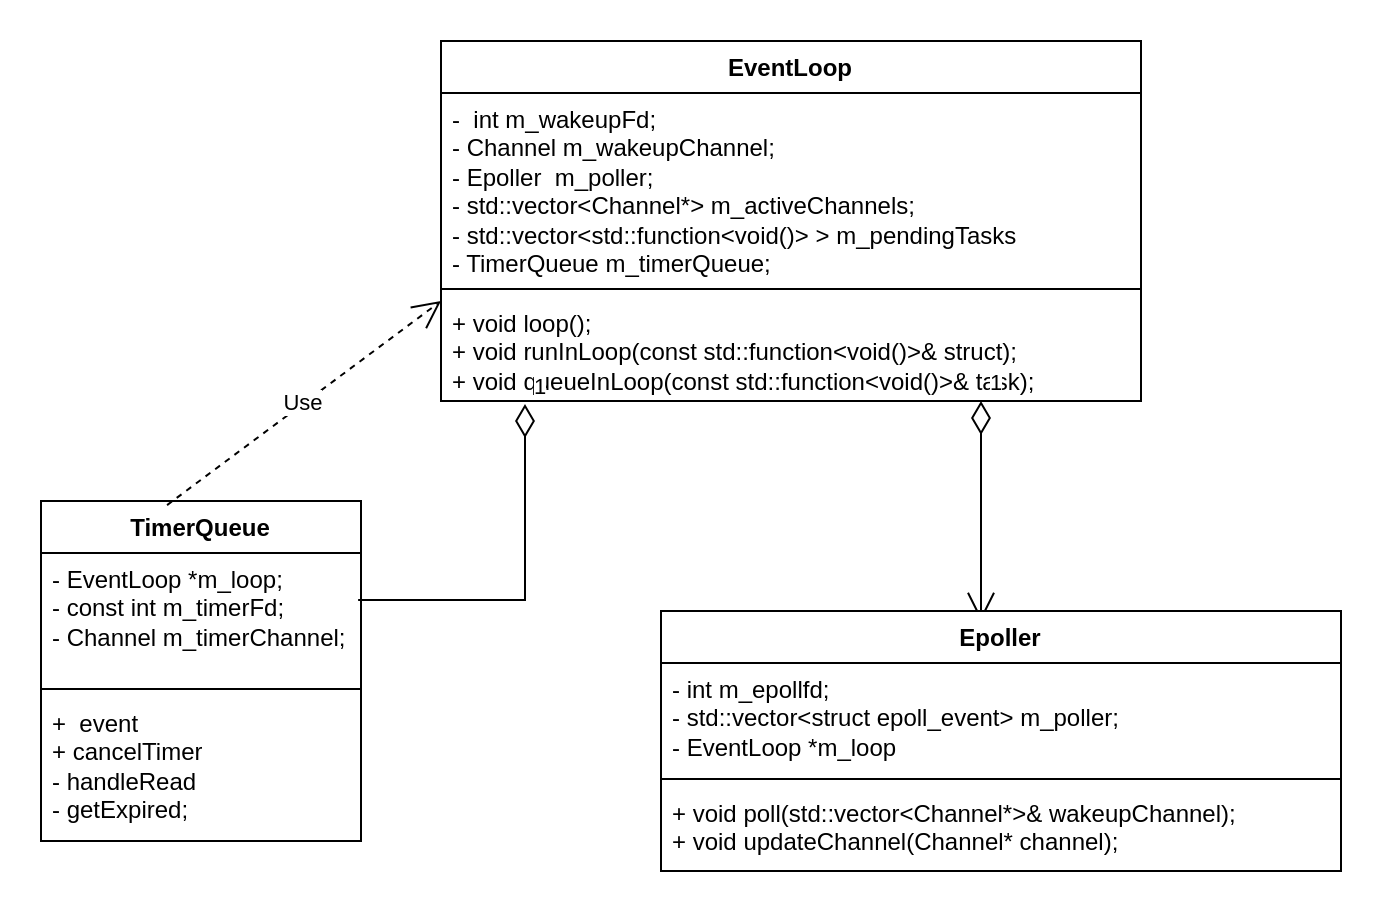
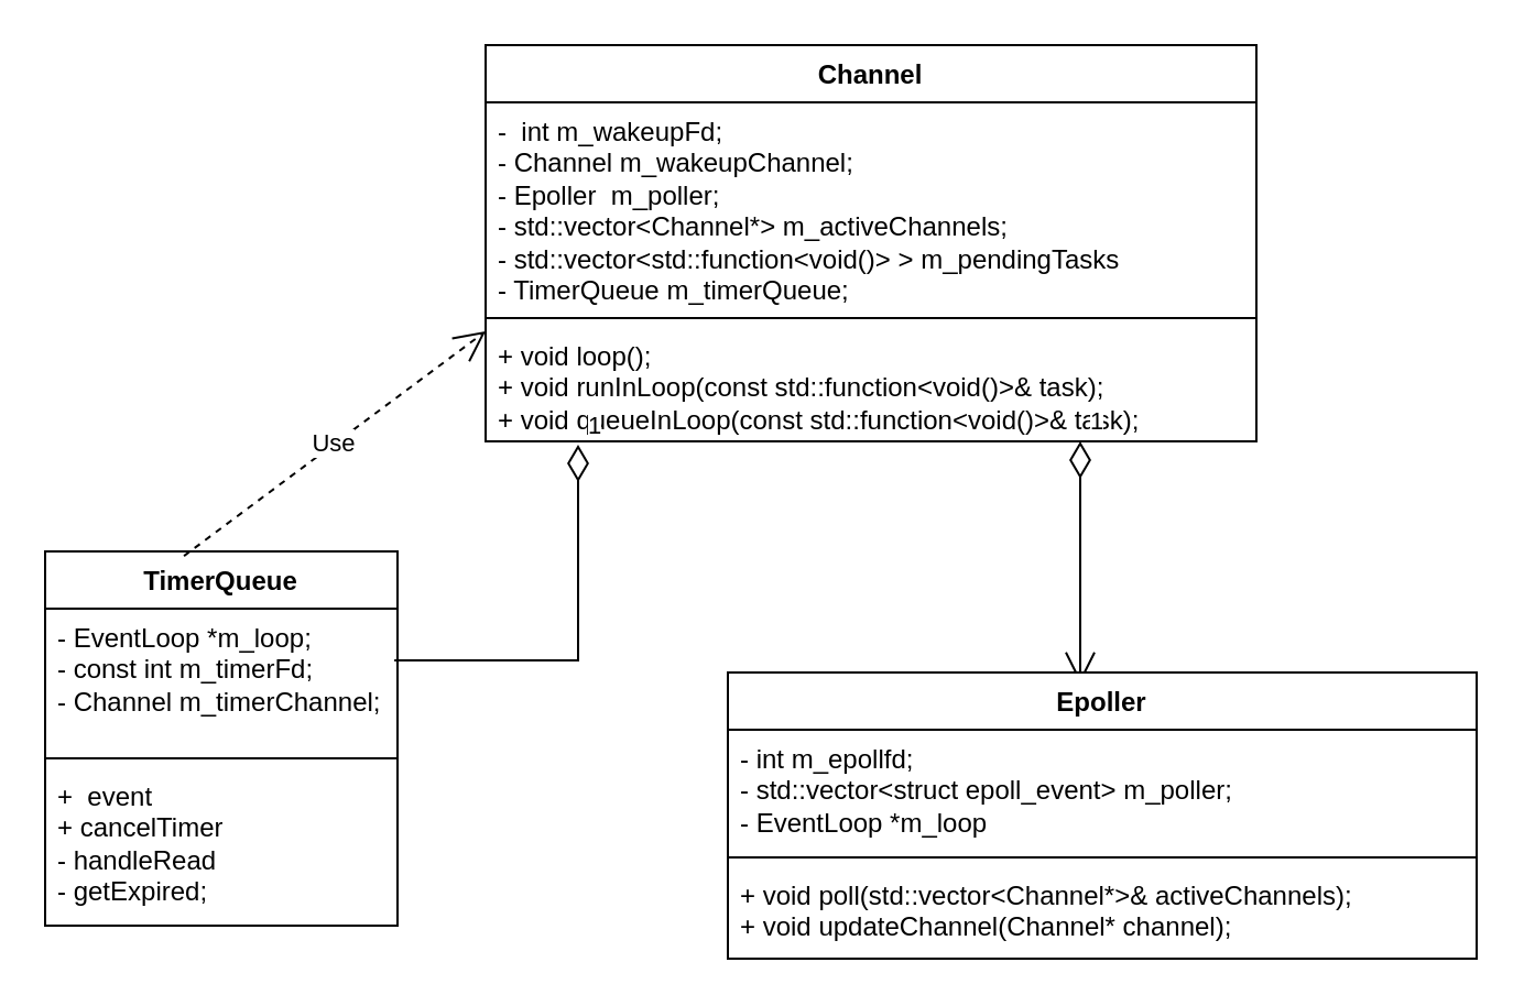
- <mxCell id="2" value="EventLoop" style="swimlane;fontStyle=1;align=center;verticalAlign=top;childLayout=stackLayout;horizontal=1;startSize=26;horizontalStack=0;resizeParent=1;resizeParentMax=0;resizeLast=0;collapsible=1;marginBottom=0;whiteSpace=wrap;html=1;" vertex="1" parent="1"><mxGeometry x="220" y="20" width="350" height="180" as="geometry" /></mxCell>
+ <mxCell id="2" value="Channel" style="swimlane;fontStyle=1;align=center;verticalAlign=top;childLayout=stackLayout;horizontal=1;startSize=26;horizontalStack=0;resizeParent=1;resizeParentMax=0;resizeLast=0;collapsible=1;marginBottom=0;whiteSpace=wrap;html=1;" vertex="1" parent="1"><mxGeometry x="220" y="20" width="350" height="180" as="geometry" /></mxCell>
- <mxCell id="5" value="+ void loop();&lt;br&gt;+ void runInLoop(const std::function&amp;lt;void()&amp;gt;&amp;amp; struct);&lt;br&gt;+ void queueInLoop(const std::function&amp;lt;void()&amp;gt;&amp;amp; task);" style="text;strokeColor=none;fillColor=none;align=left;verticalAlign=top;spacingLeft=4;spacingRight=4;overflow=hidden;rotatable=0;points=[[0,0.5],[1,0.5]];portConstraint=eastwest;whiteSpace=wrap;html=1;" vertex="1" parent="2"><mxGeometry y="128" width="350" height="52" as="geometry" /></mxCell>
+ <mxCell id="5" value="+ void loop();&lt;br&gt;+ void runInLoop(const std::function&amp;lt;void()&amp;gt;&amp;amp; task);&lt;br&gt;+ void queueInLoop(const std::function&amp;lt;void()&amp;gt;&amp;amp; task);" style="text;strokeColor=none;fillColor=none;align=left;verticalAlign=top;spacingLeft=4;spacingRight=4;overflow=hidden;rotatable=0;points=[[0,0.5],[1,0.5]];portConstraint=eastwest;whiteSpace=wrap;html=1;" vertex="1" parent="2"><mxGeometry y="128" width="350" height="52" as="geometry" /></mxCell>
- <mxCell id="10" value="+ void poll(std::vector&amp;lt;Channel*&amp;gt;&amp;amp; wakeupChannel);&lt;br&gt;+ void updateChannel(Channel* channel);" style="text;strokeColor=none;fillColor=none;align=left;verticalAlign=top;spacingLeft=4;spacingRight=4;overflow=hidden;rotatable=0;points=[[0,0.5],[1,0.5]];portConstraint=eastwest;whiteSpace=wrap;html=1;" vertex="1" parent="7"><mxGeometry y="88" width="340" height="42" as="geometry" /></mxCell>
+ <mxCell id="10" value="+ void poll(std::vector&amp;lt;Channel*&amp;gt;&amp;amp; activeChannels);&lt;br&gt;+ void updateChannel(Channel* channel);" style="text;strokeColor=none;fillColor=none;align=left;verticalAlign=top;spacingLeft=4;spacingRight=4;overflow=hidden;rotatable=0;points=[[0,0.5],[1,0.5]];portConstraint=eastwest;whiteSpace=wrap;html=1;" vertex="1" parent="7"><mxGeometry y="88" width="340" height="42" as="geometry" /></mxCell>
